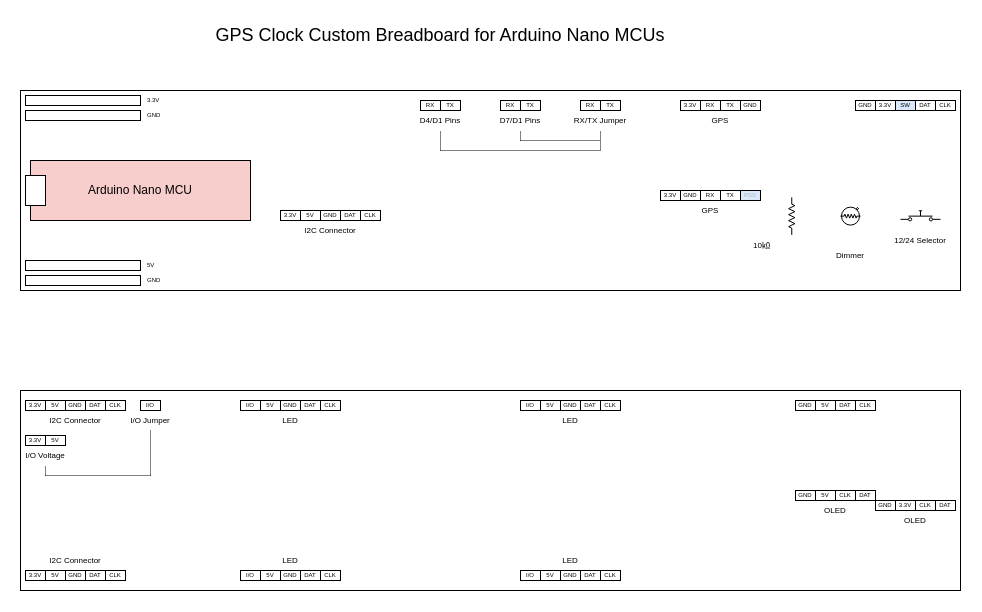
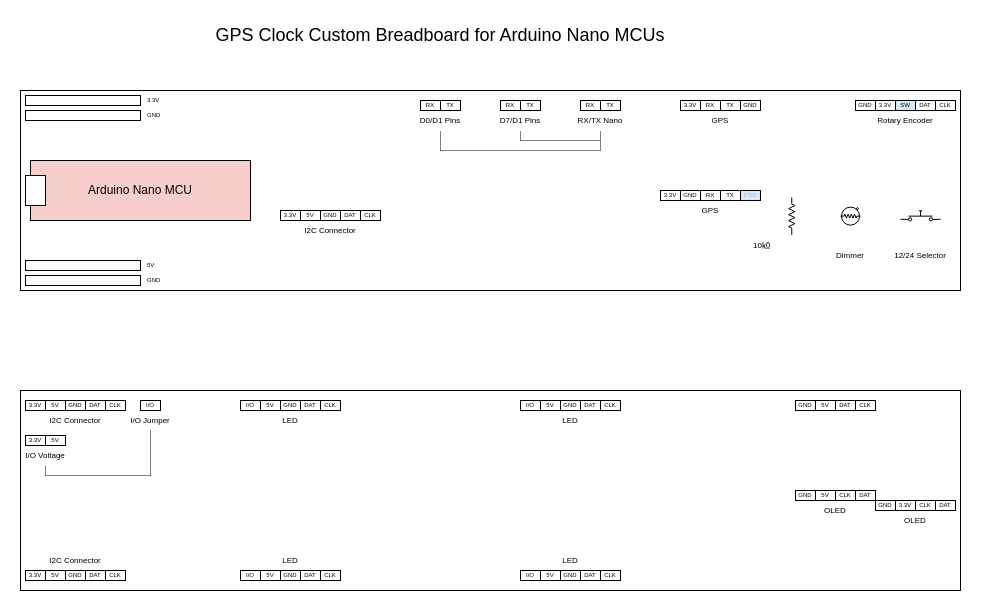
- <mxCell id="122" value="D4/D1 Pins" style="text;html=1;align=center;verticalAlign=middle;whiteSpace=wrap;rounded=0;fontSize=8;" vertex="1" parent="119"><mxGeometry y="10" width="50" height="20" as="geometry" /></mxCell>
+ <mxCell id="122" value="D0/D1 Pins" style="text;html=1;align=center;verticalAlign=middle;whiteSpace=wrap;rounded=0;fontSize=8;" vertex="1" parent="119"><mxGeometry y="10" width="50" height="20" as="geometry" /></mxCell>
- <mxCell id="126" value="RX/TX Jumper" style="text;html=1;align=center;verticalAlign=middle;whiteSpace=wrap;rounded=0;fontSize=8;" vertex="1" parent="123"><mxGeometry y="10" width="60" height="20" as="geometry" /></mxCell>
+ <mxCell id="126" value="RX/TX Nano" style="text;html=1;align=center;verticalAlign=middle;whiteSpace=wrap;rounded=0;fontSize=8;" vertex="1" parent="123"><mxGeometry y="10" width="60" height="20" as="geometry" /></mxCell>
+ <mxCell id="104" value="Rotary Encoder" style="text;html=1;align=center;verticalAlign=middle;whiteSpace=wrap;rounded=0;fontSize=8;" vertex="1" parent="97"><mxGeometry y="10" width="100" height="20" as="geometry" /></mxCell>
- <mxCell id="141" value="12/24 Selector" style="text;html=1;align=center;verticalAlign=middle;whiteSpace=wrap;rounded=0;fontSize=8;" vertex="1" parent="1"><mxGeometry x="890" y="230" width="60" height="20" as="geometry" /></mxCell>
+ <mxCell id="141" value="12/24 Selector" style="text;html=1;align=center;verticalAlign=middle;whiteSpace=wrap;rounded=0;fontSize=8;" vertex="1" parent="1"><mxGeometry x="890" y="245" width="60" height="20" as="geometry" /></mxCell>
